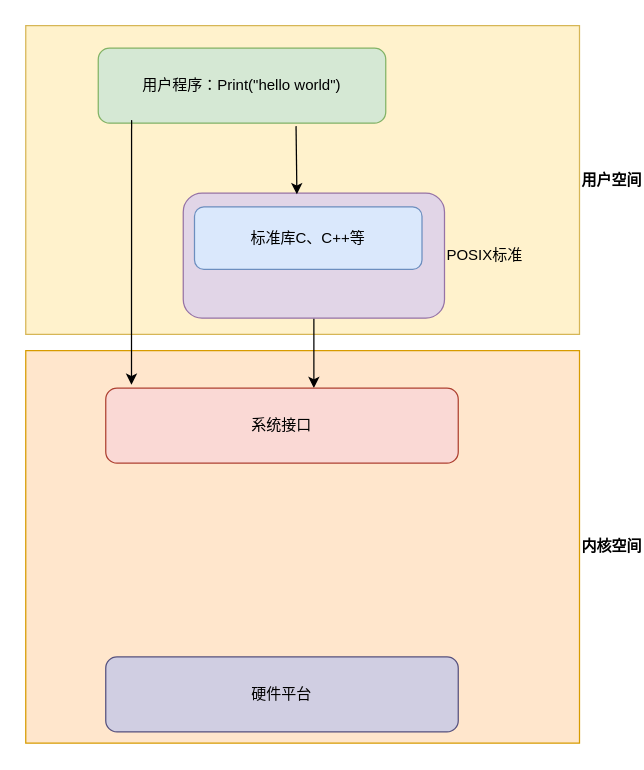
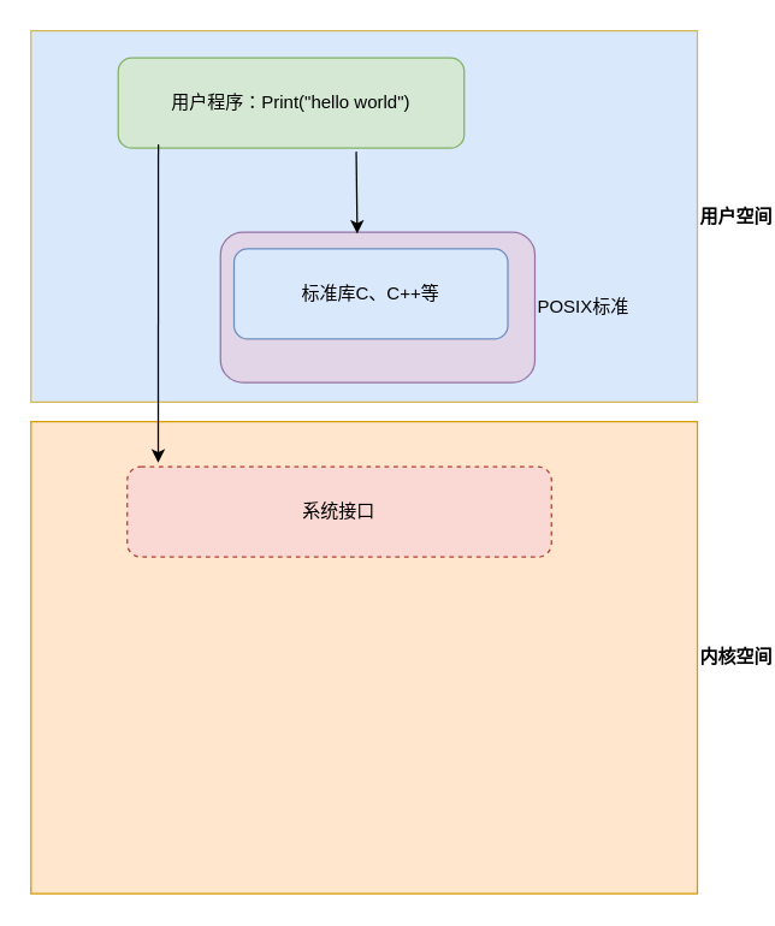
- <mxCell id="3" value="&lt;b&gt;用户空间&lt;/b&gt;" style="rounded=0;whiteSpace=wrap;html=1;labelPosition=right;verticalLabelPosition=middle;align=left;verticalAlign=middle;fillColor=#fff2cc;strokeColor=#d6b656;" vertex="1" parent="1"><mxGeometry x="20" y="20" width="443" height="247" as="geometry" /></mxCell>
+ <mxCell id="3" value="&lt;b&gt;用户空间&lt;/b&gt;" style="rounded=0;whiteSpace=wrap;html=1;labelPosition=right;verticalLabelPosition=middle;align=left;verticalAlign=middle;fillColor=#dae8fc;strokeColor=#d6b656;" vertex="1" parent="1"><mxGeometry x="20" y="20" width="443" height="247" as="geometry" /></mxCell>
- <mxCell id="7" value="标准库C、C++等" style="rounded=1;whiteSpace=wrap;html=1;fillColor=#dae8fc;strokeColor=#6c8ebf;" vertex="1" parent="1"><mxGeometry x="155" y="165" width="182" height="50" as="geometry" /></mxCell>
+ <mxCell id="7" value="标准库C、C++等" style="rounded=1;whiteSpace=wrap;html=1;fillColor=#dae8fc;strokeColor=#6c8ebf;" vertex="1" parent="1"><mxGeometry x="155" y="165" width="182" height="60" as="geometry" /></mxCell>
- <mxCell id="4" style="edgeStyle=orthogonalEdgeStyle;rounded=0;orthogonalLoop=1;jettySize=auto;html=1;" edge="1" parent="1" source="5" target="8"><mxGeometry relative="1" as="geometry"><Array as="points"><mxPoint x="251" y="282" /><mxPoint x="251" y="282" /></Array></mxGeometry></mxCell>
- <mxCell id="8" value="系统接口" style="rounded=1;whiteSpace=wrap;html=1;fillColor=#fad9d5;strokeColor=#ae4132;" vertex="1" parent="1"><mxGeometry x="84" y="310" width="282" height="60" as="geometry" /></mxCell>
+ <mxCell id="8" value="系统接口" style="rounded=1;whiteSpace=wrap;html=1;fillColor=#fad9d5;strokeColor=#ae4132;dashed=1;" vertex="1" parent="1"><mxGeometry x="84" y="310" width="282" height="60" as="geometry" /></mxCell>
- <mxCell id="9" value="硬件平台" style="rounded=1;whiteSpace=wrap;html=1;fillColor=#d0cee2;strokeColor=#56517e;" vertex="1" parent="1"><mxGeometry x="84" y="525" width="282" height="60" as="geometry" /></mxCell>
